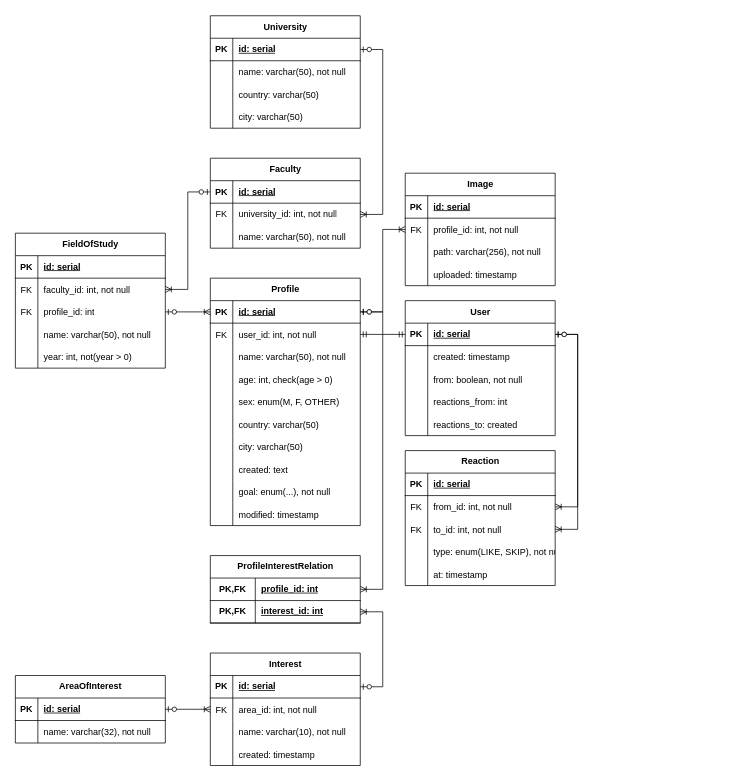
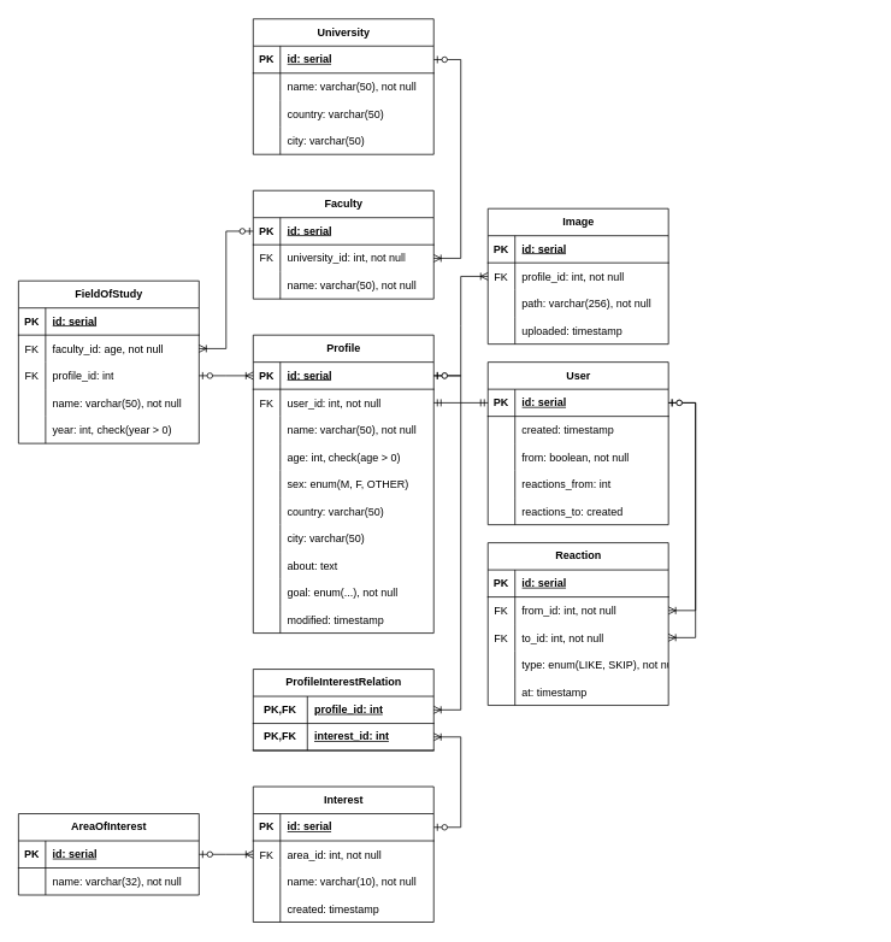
- <mxCell id="135" value="faculty_id: int, not null" style="shape=partialRectangle;connectable=0;fillColor=none;top=0;left=0;bottom=0;right=0;align=left;spacingLeft=6;overflow=hidden;" parent="133" vertex="1"><mxGeometry x="30" width="170" height="30" as="geometry"><mxRectangle width="170" height="30" as="alternateBounds" /></mxGeometry></mxCell>
+ <mxCell id="135" value="faculty_id: age, not null" style="shape=partialRectangle;connectable=0;fillColor=none;top=0;left=0;bottom=0;right=0;align=left;spacingLeft=6;overflow=hidden;" parent="133" vertex="1"><mxGeometry x="30" width="170" height="30" as="geometry"><mxRectangle width="170" height="30" as="alternateBounds" /></mxGeometry></mxCell>
- <mxCell id="144" value="year: int, not(year &gt; 0)" style="shape=partialRectangle;connectable=0;fillColor=none;top=0;left=0;bottom=0;right=0;align=left;spacingLeft=6;overflow=hidden;" parent="142" vertex="1"><mxGeometry x="30" width="170" height="30" as="geometry"><mxRectangle width="170" height="30" as="alternateBounds" /></mxGeometry></mxCell>
+ <mxCell id="144" value="year: int, check(year &gt; 0)" style="shape=partialRectangle;connectable=0;fillColor=none;top=0;left=0;bottom=0;right=0;align=left;spacingLeft=6;overflow=hidden;" parent="142" vertex="1"><mxGeometry x="30" width="170" height="30" as="geometry"><mxRectangle width="170" height="30" as="alternateBounds" /></mxGeometry></mxCell>
- <mxCell id="26" value="created: text" style="shape=partialRectangle;connectable=0;fillColor=none;top=0;left=0;bottom=0;right=0;align=left;spacingLeft=6;overflow=hidden;" parent="24" vertex="1"><mxGeometry x="30" width="170" height="30" as="geometry"><mxRectangle width="170" height="30" as="alternateBounds" /></mxGeometry></mxCell>
+ <mxCell id="26" value="about: text" style="shape=partialRectangle;connectable=0;fillColor=none;top=0;left=0;bottom=0;right=0;align=left;spacingLeft=6;overflow=hidden;" parent="24" vertex="1"><mxGeometry x="30" width="170" height="30" as="geometry"><mxRectangle width="170" height="30" as="alternateBounds" /></mxGeometry></mxCell>
